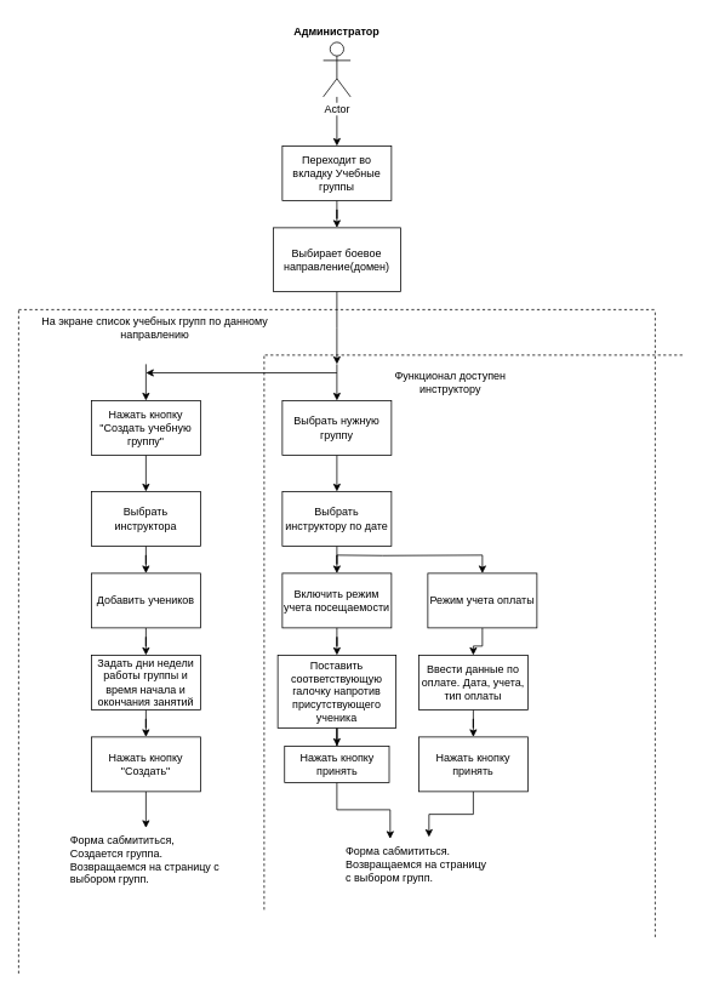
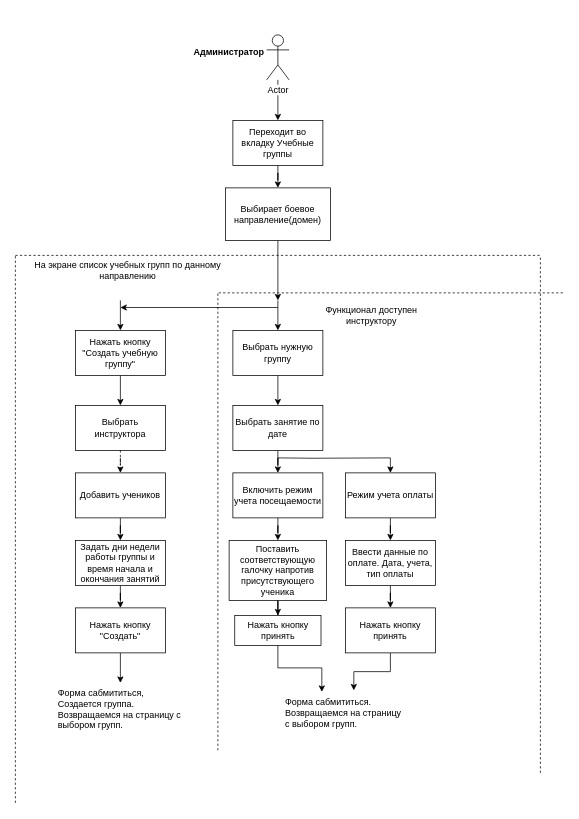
- <mxCell id="4" value="Администратор" style="text;align=center;fontStyle=1;verticalAlign=middle;spacingLeft=3;spacingRight=3;strokeColor=none;rotatable=0;points=[[0,0.5],[1,0.5]];portConstraint=eastwest;" vertex="1" parent="1"><mxGeometry x="330" y="20" width="80" height="26" as="geometry" /></mxCell>
+ <mxCell id="4" value="Администратор" style="text;align=center;fontStyle=1;verticalAlign=middle;spacingLeft=3;spacingRight=3;strokeColor=none;rotatable=0;points=[[0,0.5],[1,0.5]];portConstraint=eastwest;" vertex="1" parent="1"><mxGeometry x="265" y="55" width="80" height="26" as="geometry" /></mxCell>
- <mxCell id="29" value="Выбрать инструктору по дате" style="rounded=0;whiteSpace=wrap;html=1;" vertex="1" parent="1"><mxGeometry x="310" y="540" width="120" height="60" as="geometry" /></mxCell>
+ <mxCell id="29" value="Выбрать занятие по дате" style="rounded=0;whiteSpace=wrap;html=1;" vertex="1" parent="1"><mxGeometry x="310" y="540" width="120" height="60" as="geometry" /></mxCell>
- <mxCell id="15" value="" style="edgeStyle=orthogonalEdgeStyle;rounded=0;orthogonalLoop=1;jettySize=auto;html=1;" edge="1" parent="1" source="16" target="18"><mxGeometry relative="1" as="geometry" /></mxCell>
+ <mxCell id="15" value="" style="edgeStyle=orthogonalEdgeStyle;rounded=0;orthogonalLoop=1;jettySize=auto;html=1;dashed=1;" edge="1" parent="1" source="16" target="18"><mxGeometry relative="1" as="geometry" /></mxCell>
- <mxCell id="37" value="Режим учета оплаты" style="rounded=0;whiteSpace=wrap;html=1;" vertex="1" parent="1"><mxGeometry x="470" y="630" width="120" height="60" as="geometry" /></mxCell>
+ <mxCell id="37" value="Режим учета оплаты" style="rounded=0;whiteSpace=wrap;html=1;" vertex="1" parent="1"><mxGeometry x="460" y="630" width="120" height="60" as="geometry" /></mxCell>
